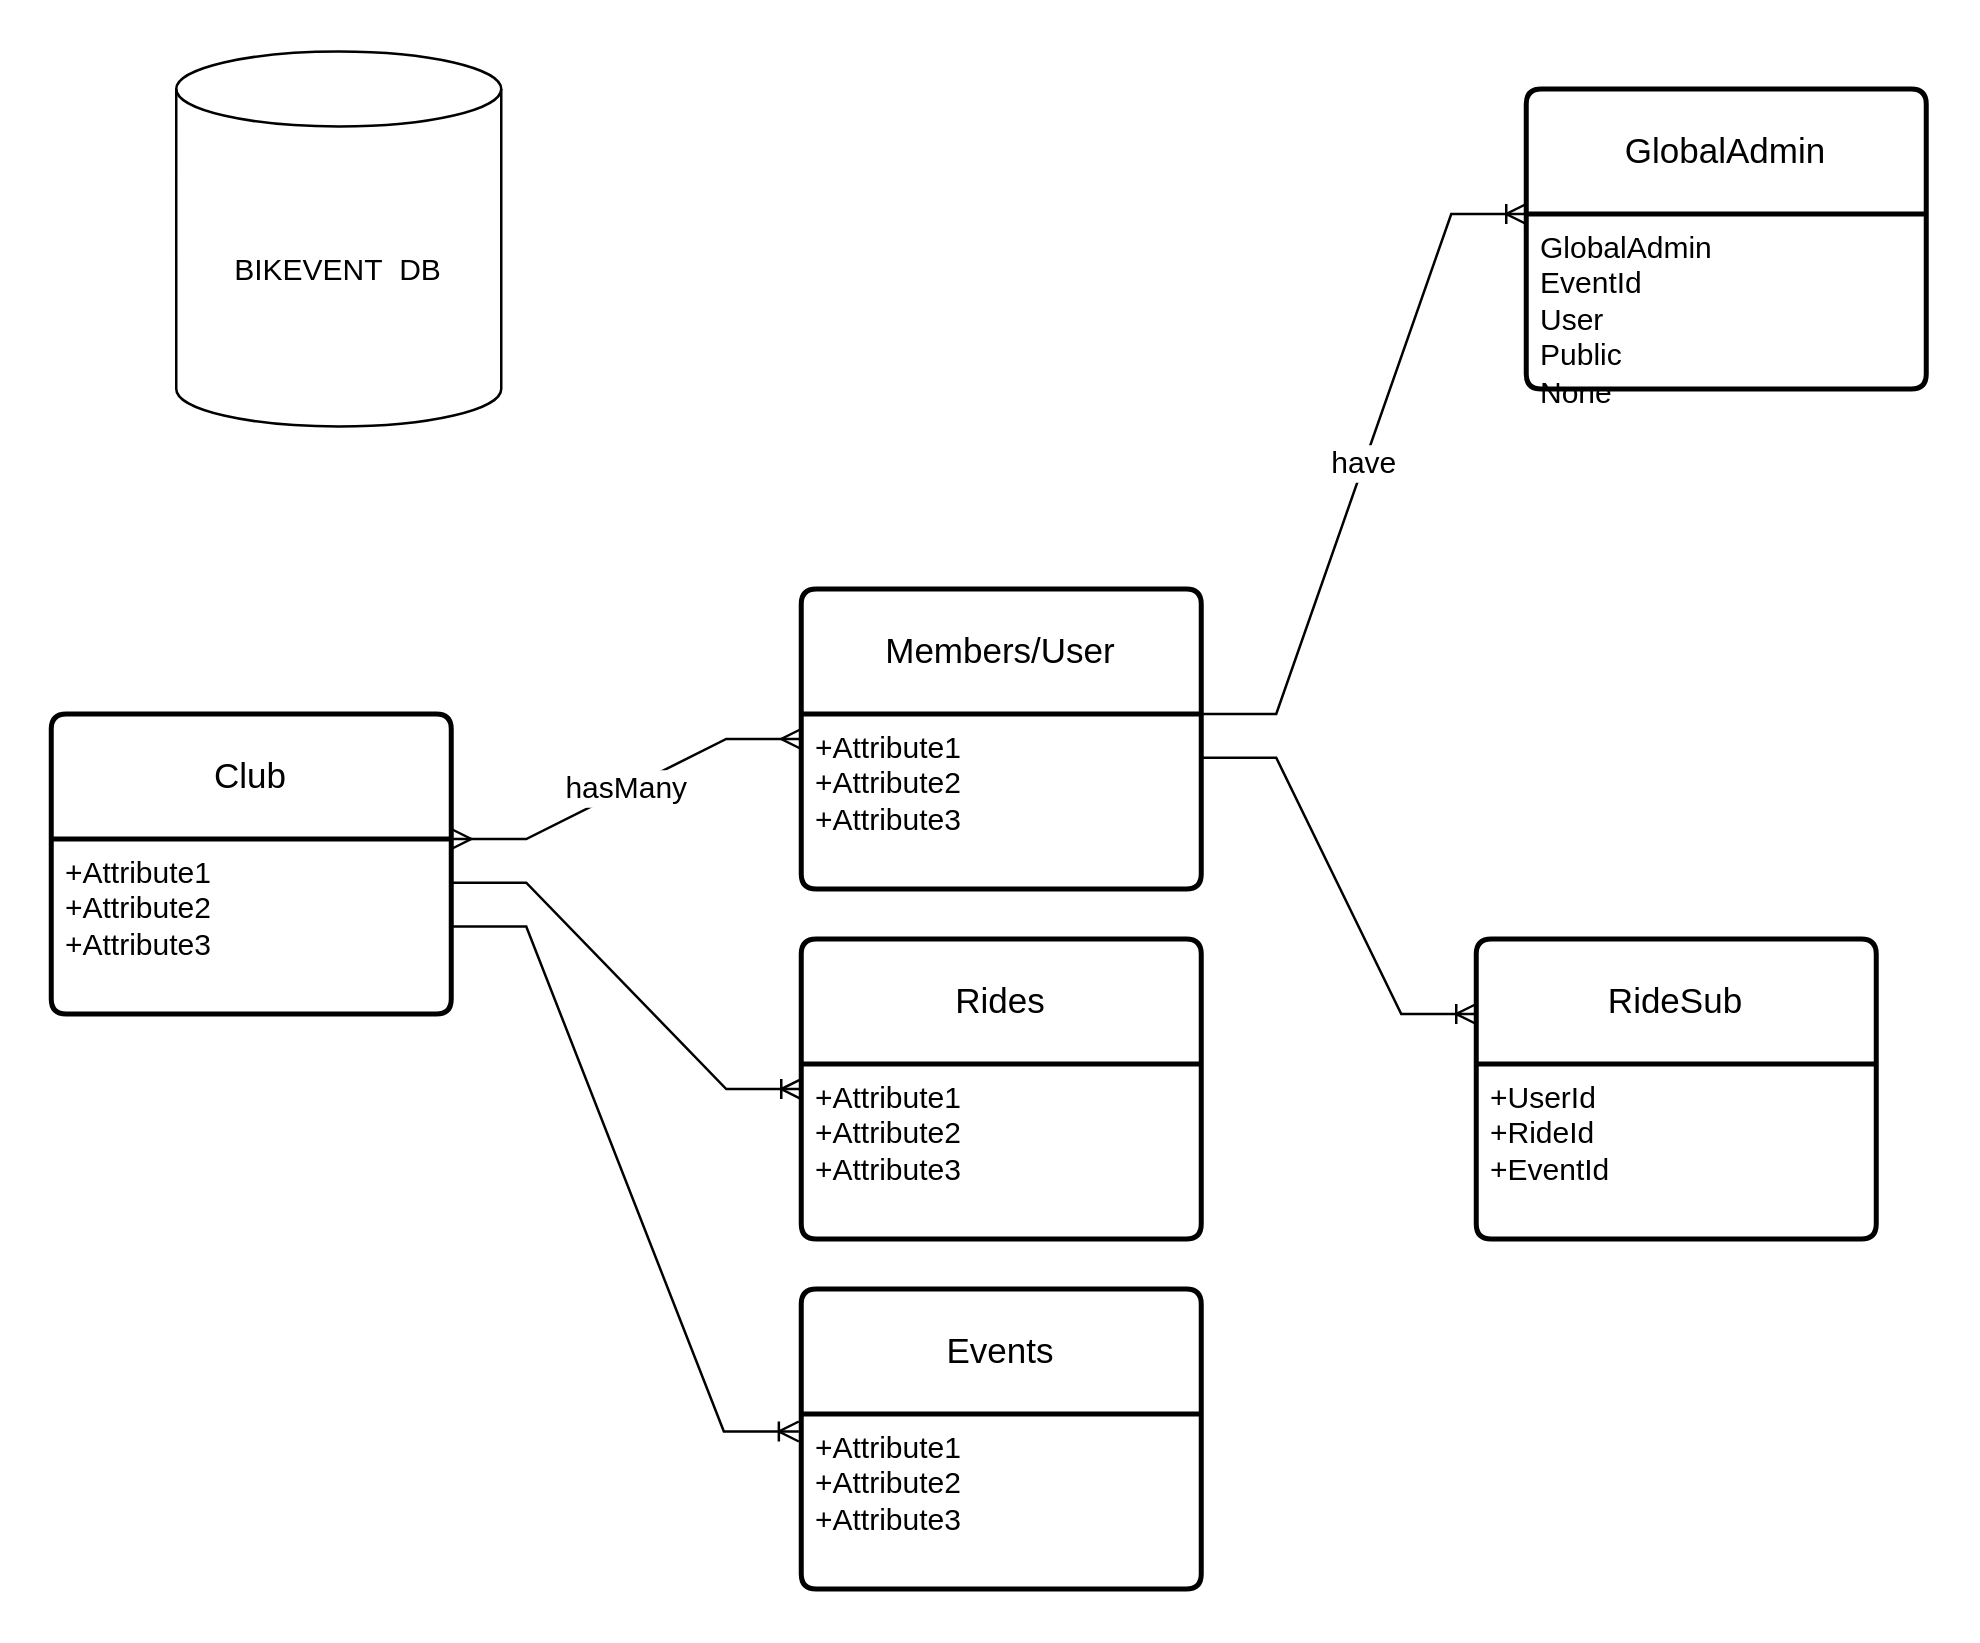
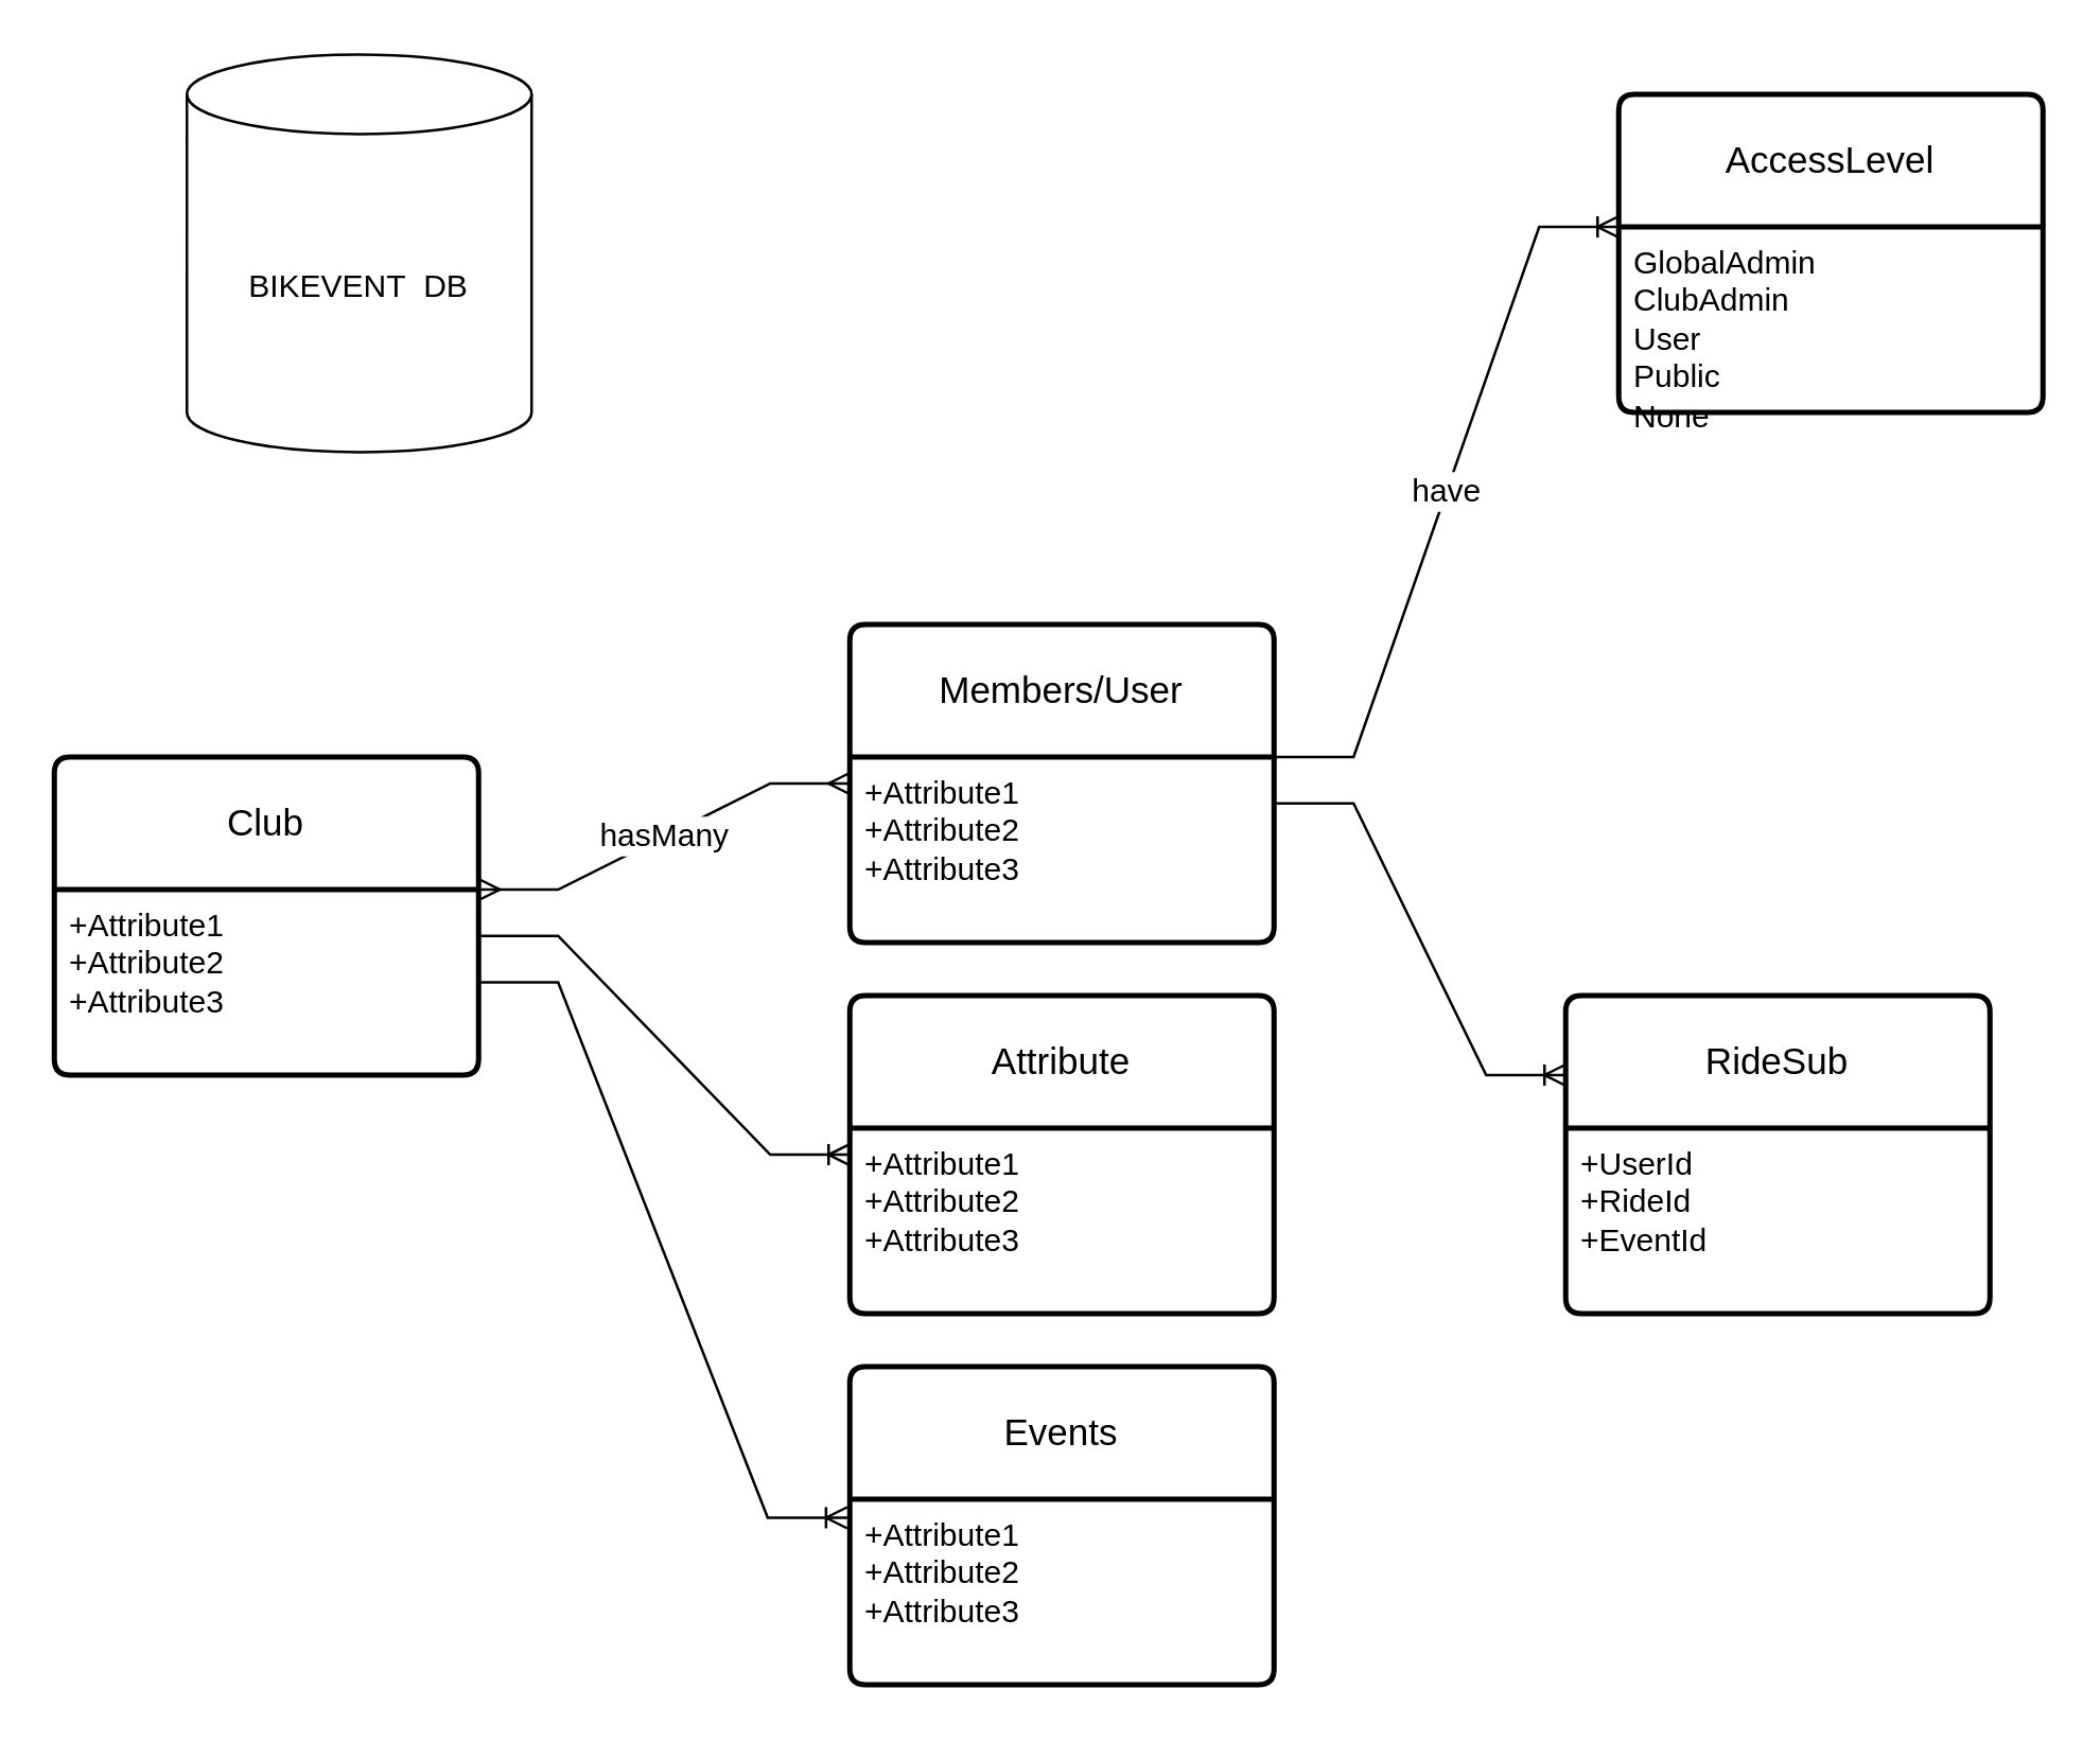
- <mxCell id="16" value="GlobalAdmin" style="swimlane;childLayout=stackLayout;horizontal=1;startSize=50;horizontalStack=0;rounded=1;fontSize=14;fontStyle=0;strokeWidth=2;resizeParent=0;resizeLast=1;shadow=0;dashed=0;align=center;arcSize=4;whiteSpace=wrap;html=1;" vertex="1" parent="1"><mxGeometry x="610" y="35" width="160" height="120" as="geometry" /></mxCell>
+ <mxCell id="16" value="AccessLevel" style="swimlane;childLayout=stackLayout;horizontal=1;startSize=50;horizontalStack=0;rounded=1;fontSize=14;fontStyle=0;strokeWidth=2;resizeParent=0;resizeLast=1;shadow=0;dashed=0;align=center;arcSize=4;whiteSpace=wrap;html=1;" vertex="1" parent="1"><mxGeometry x="610" y="35" width="160" height="120" as="geometry" /></mxCell>
- <mxCell id="17" value="GlobalAdmin&lt;br&gt;EventId&lt;br&gt;User&lt;br&gt;Public&lt;br&gt;None" style="align=left;strokeColor=none;fillColor=none;spacingLeft=4;fontSize=12;verticalAlign=top;resizable=0;rotatable=0;part=1;html=1;" vertex="1" parent="16"><mxGeometry y="50" width="160" height="70" as="geometry" /></mxCell>
+ <mxCell id="17" value="GlobalAdmin&lt;br&gt;ClubAdmin&lt;br&gt;User&lt;br&gt;Public&lt;br&gt;None" style="align=left;strokeColor=none;fillColor=none;spacingLeft=4;fontSize=12;verticalAlign=top;resizable=0;rotatable=0;part=1;html=1;" vertex="1" parent="16"><mxGeometry y="50" width="160" height="70" as="geometry" /></mxCell>
- <mxCell id="7" value="Rides" style="swimlane;childLayout=stackLayout;horizontal=1;startSize=50;horizontalStack=0;rounded=1;fontSize=14;fontStyle=0;strokeWidth=2;resizeParent=0;resizeLast=1;shadow=0;dashed=0;align=center;arcSize=4;whiteSpace=wrap;html=1;" vertex="1" parent="1"><mxGeometry x="320" y="375" width="160" height="120" as="geometry" /></mxCell>
+ <mxCell id="7" value="Attribute" style="swimlane;childLayout=stackLayout;horizontal=1;startSize=50;horizontalStack=0;rounded=1;fontSize=14;fontStyle=0;strokeWidth=2;resizeParent=0;resizeLast=1;shadow=0;dashed=0;align=center;arcSize=4;whiteSpace=wrap;html=1;" vertex="1" parent="1"><mxGeometry x="320" y="375" width="160" height="120" as="geometry" /></mxCell>
